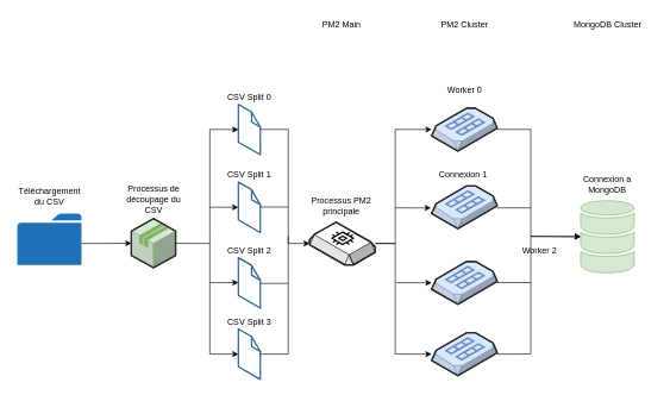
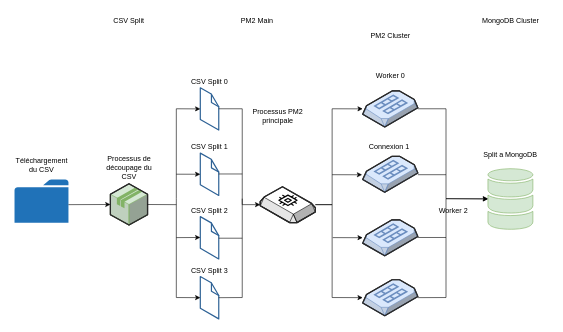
+ <mxCell id="43" value="CSV Split" style="text;html=1;align=center;verticalAlign=middle;whiteSpace=wrap;rounded=0;" vertex="1" parent="1"><mxGeometry x="184" y="20" width="60" height="30" as="geometry" /></mxCell>
- <mxCell id="44" value="PM2 Main" style="text;html=1;align=center;verticalAlign=middle;whiteSpace=wrap;rounded=0;" vertex="1" parent="1"><mxGeometry x="447.5" y="20" width="60" height="30" as="geometry" /></mxCell>
+ <mxCell id="44" value="PM2 Main" style="text;html=1;align=center;verticalAlign=middle;whiteSpace=wrap;rounded=0;" vertex="1" parent="1"><mxGeometry x="397.5" y="20" width="60" height="30" as="geometry" /></mxCell>
- <mxCell id="45" value="PM2 Cluster" style="text;html=1;align=center;verticalAlign=middle;whiteSpace=wrap;rounded=0;" vertex="1" parent="1"><mxGeometry x="612.75" y="20" width="74.5" height="30" as="geometry" /></mxCell>
+ <mxCell id="45" value="PM2 Cluster" style="text;html=1;align=center;verticalAlign=middle;whiteSpace=wrap;rounded=0;" vertex="1" parent="1"><mxGeometry x="612.75" y="45" width="74.5" height="30" as="geometry" /></mxCell>
- <mxCell id="42" value="Connexion a MongoDB" style="text;html=1;align=center;verticalAlign=middle;whiteSpace=wrap;rounded=0;" vertex="1" parent="1"><mxGeometry x="803" y="242.8" width="95" height="30" as="geometry" /></mxCell>
+ <mxCell id="42" value="Split a MongoDB" style="text;html=1;align=center;verticalAlign=middle;whiteSpace=wrap;rounded=0;" vertex="1" parent="1"><mxGeometry x="803" y="242.8" width="95" height="30" as="geometry" /></mxCell>
- <mxCell id="37" value="Processus PM2&lt;div&gt;principale&lt;/div&gt;" style="text;html=1;align=center;verticalAlign=middle;whiteSpace=wrap;rounded=0;" vertex="1" parent="1"><mxGeometry x="430" y="272.8" width="95" height="30" as="geometry" /></mxCell>
+ <mxCell id="37" value="Processus PM2&lt;div&gt;principale&lt;/div&gt;" style="text;html=1;align=center;verticalAlign=middle;whiteSpace=wrap;rounded=0;" vertex="1" parent="1"><mxGeometry x="415" y="177.8" width="95" height="30" as="geometry" /></mxCell>
